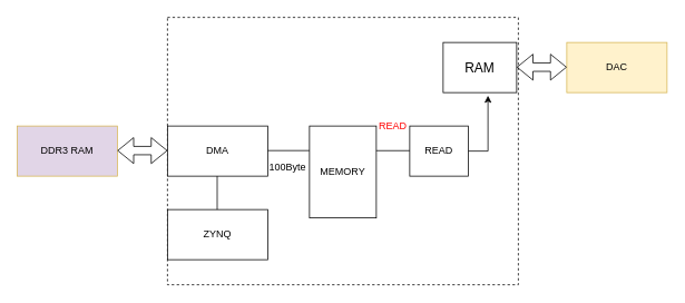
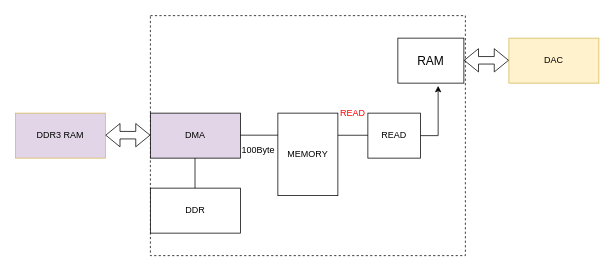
- <mxCell id="7" value="DMA" style="rounded=0;whiteSpace=wrap;html=1;" vertex="1" parent="1"><mxGeometry x="200" y="150" width="120" height="60" as="geometry" /></mxCell>
+ <mxCell id="7" value="DMA" style="rounded=0;whiteSpace=wrap;html=1;fillColor=#e1d5e7;" vertex="1" parent="1"><mxGeometry x="200" y="150" width="120" height="60" as="geometry" /></mxCell>
- <mxCell id="11" value="ZYNQ" style="rounded=0;whiteSpace=wrap;html=1;" vertex="1" parent="1"><mxGeometry x="200" y="250" width="120" height="60" as="geometry" /></mxCell>
+ <mxCell id="11" value="DDR" style="rounded=0;whiteSpace=wrap;html=1;" vertex="1" parent="1"><mxGeometry x="200" y="250" width="120" height="60" as="geometry" /></mxCell>
